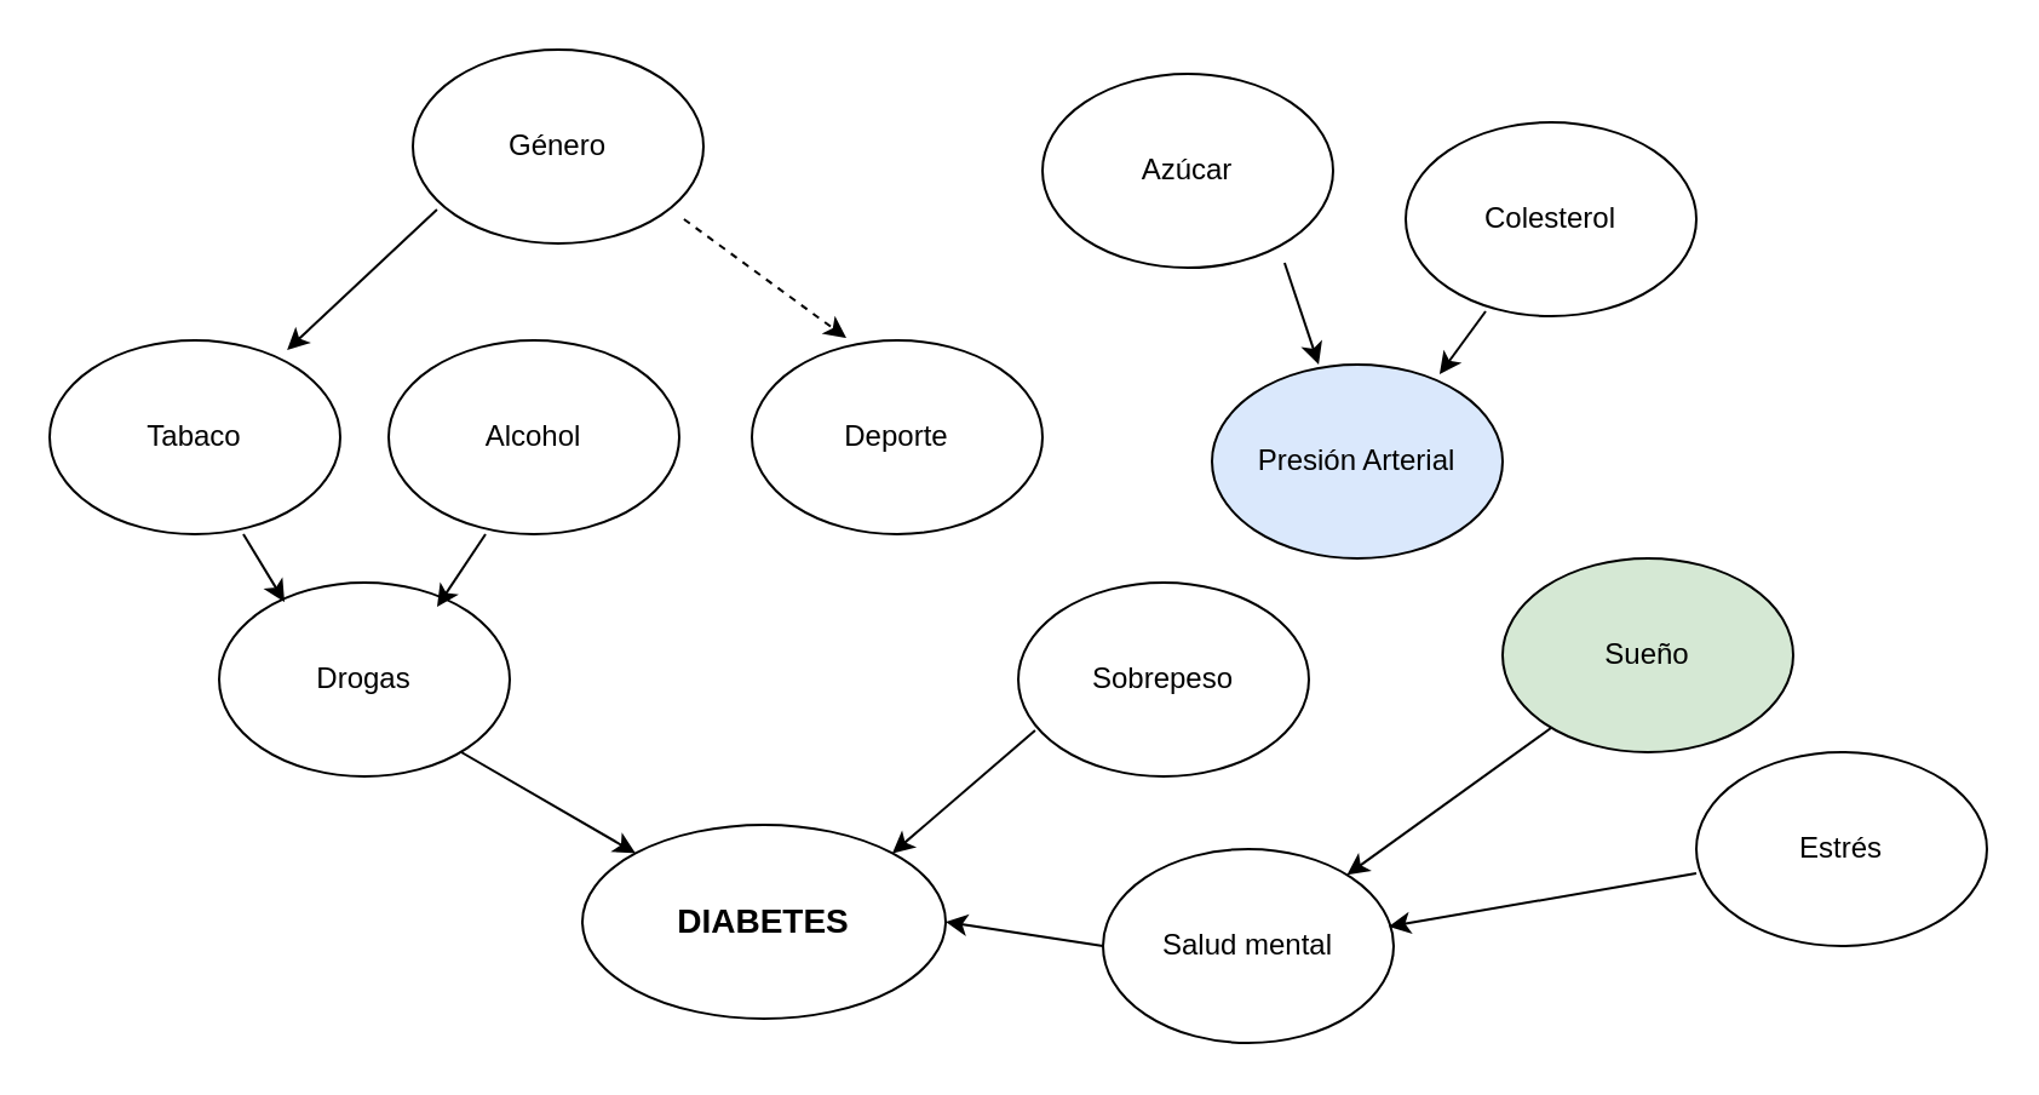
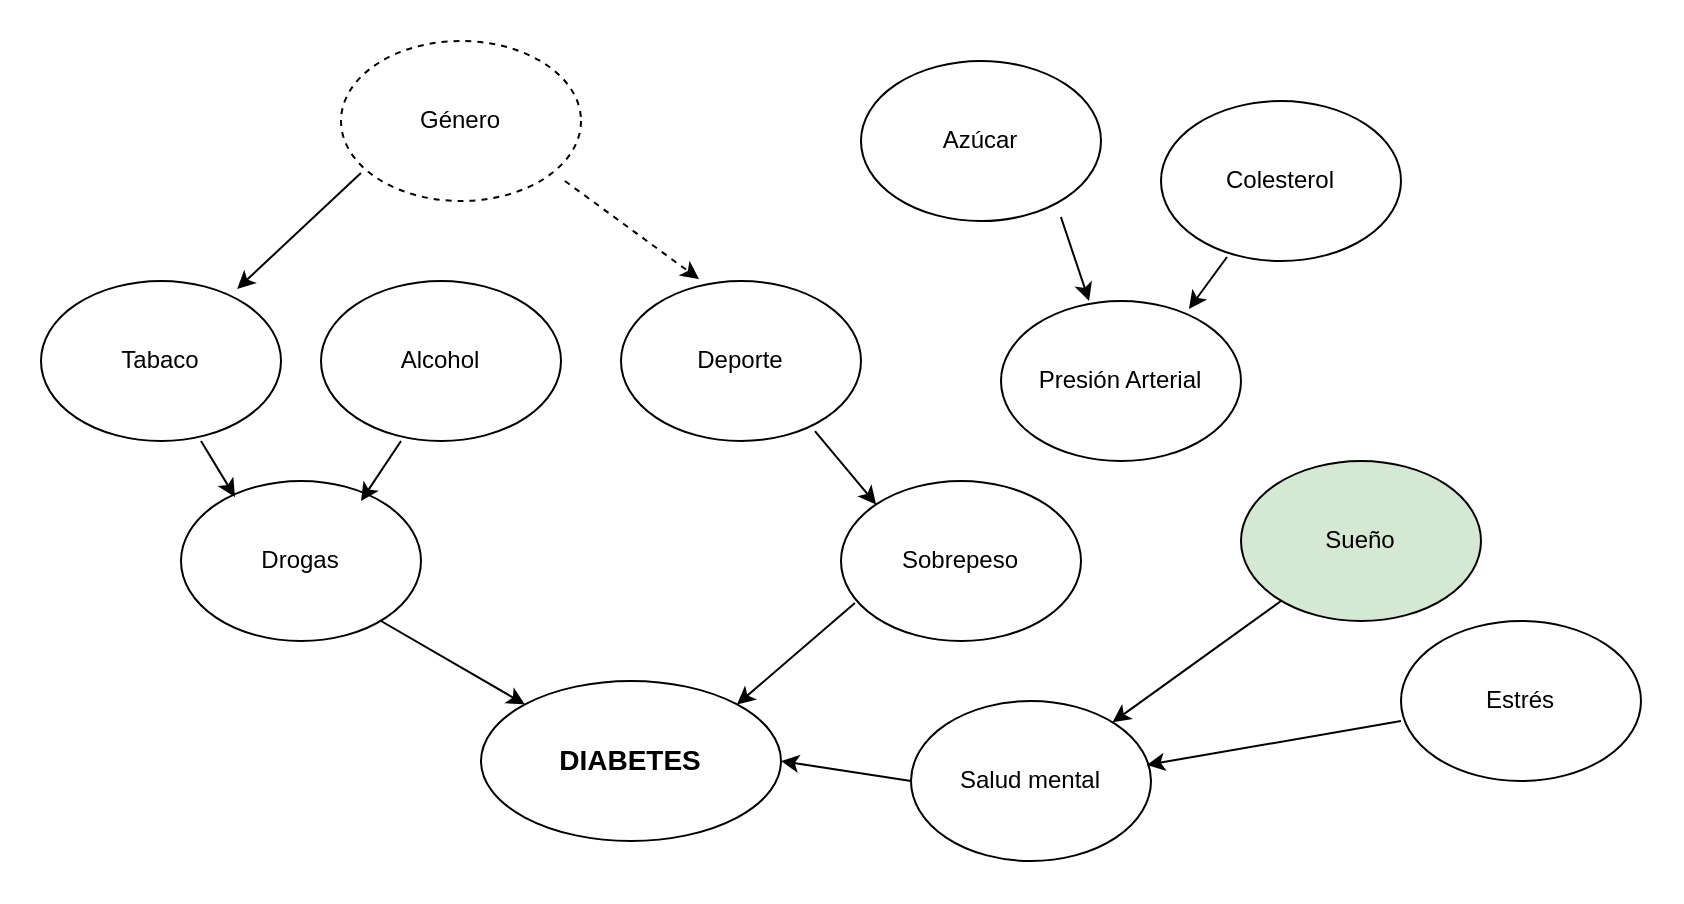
- <mxCell id="24" value="Género" style="ellipse;whiteSpace=wrap;html=1;" parent="1" vertex="1"><mxGeometry x="170" y="20" width="120" height="80" as="geometry" /></mxCell>
+ <mxCell id="24" value="Género" style="ellipse;whiteSpace=wrap;html=1;dashed=1;" parent="1" vertex="1"><mxGeometry x="170" y="20" width="120" height="80" as="geometry" /></mxCell>
- <mxCell id="9" value="Presión Arterial" style="ellipse;whiteSpace=wrap;html=1;fillColor=#dae8fc;" parent="1" vertex="1"><mxGeometry x="500" y="150" width="120" height="80" as="geometry" /></mxCell>
+ <mxCell id="9" value="Presión Arterial" style="ellipse;whiteSpace=wrap;html=1;" parent="1" vertex="1"><mxGeometry x="500" y="150" width="120" height="80" as="geometry" /></mxCell>
+ <mxCell id="14" value="" style="endArrow=classic;html=1;rounded=0;entryX=0;entryY=0;entryDx=0;entryDy=0;exitX=0.808;exitY=0.938;exitDx=0;exitDy=0;exitPerimeter=0;" parent="1" source="5" target="10" edge="1"><mxGeometry width="50" height="50" relative="1" as="geometry"><mxPoint x="390" y="220" as="sourcePoint" /><mxPoint x="440" y="170" as="targetPoint" /></mxGeometry></mxCell>
